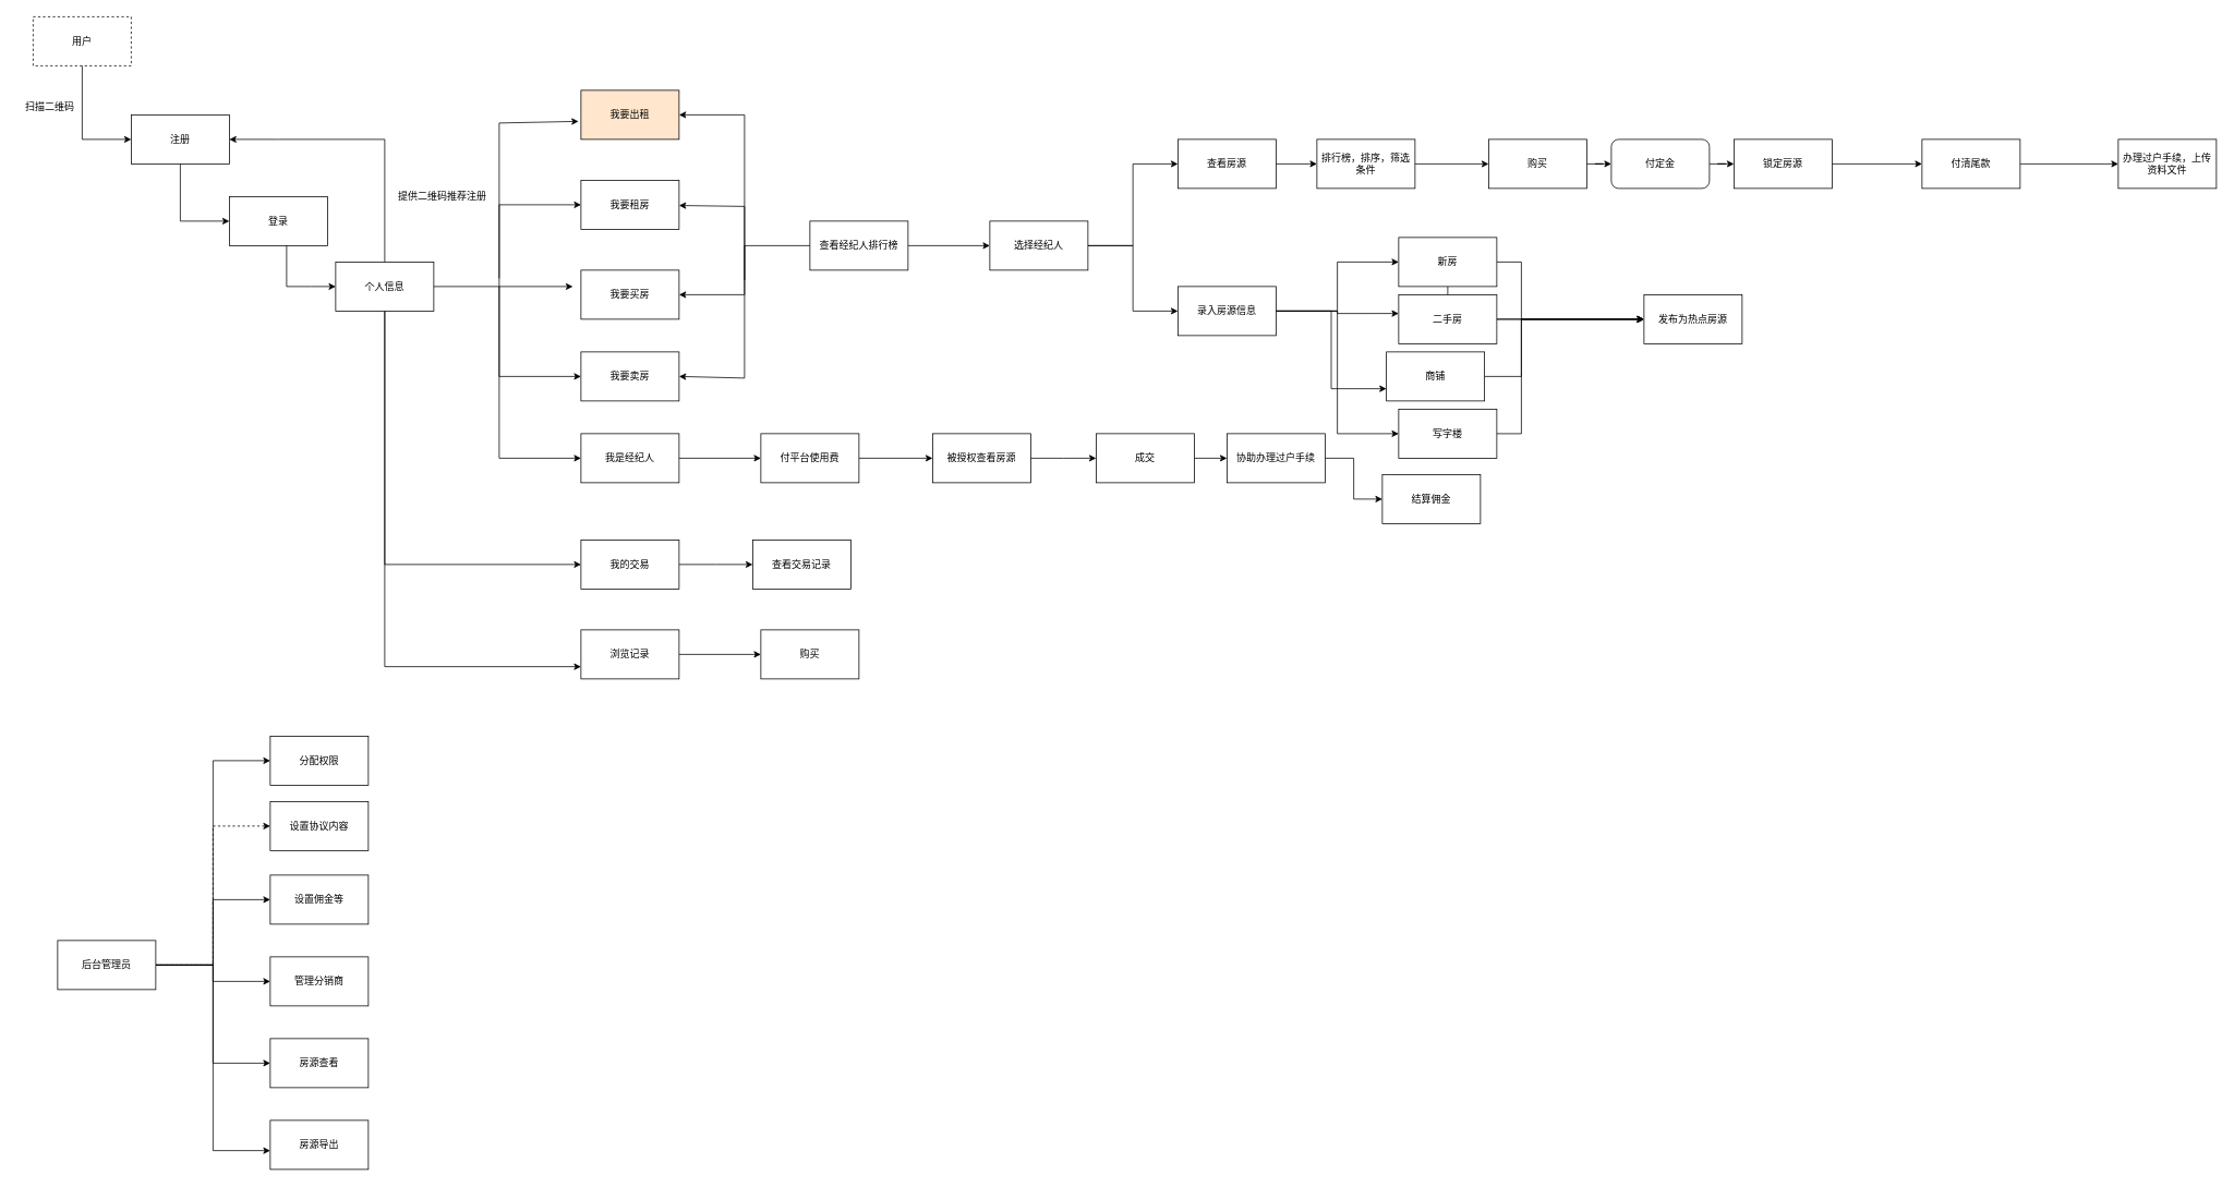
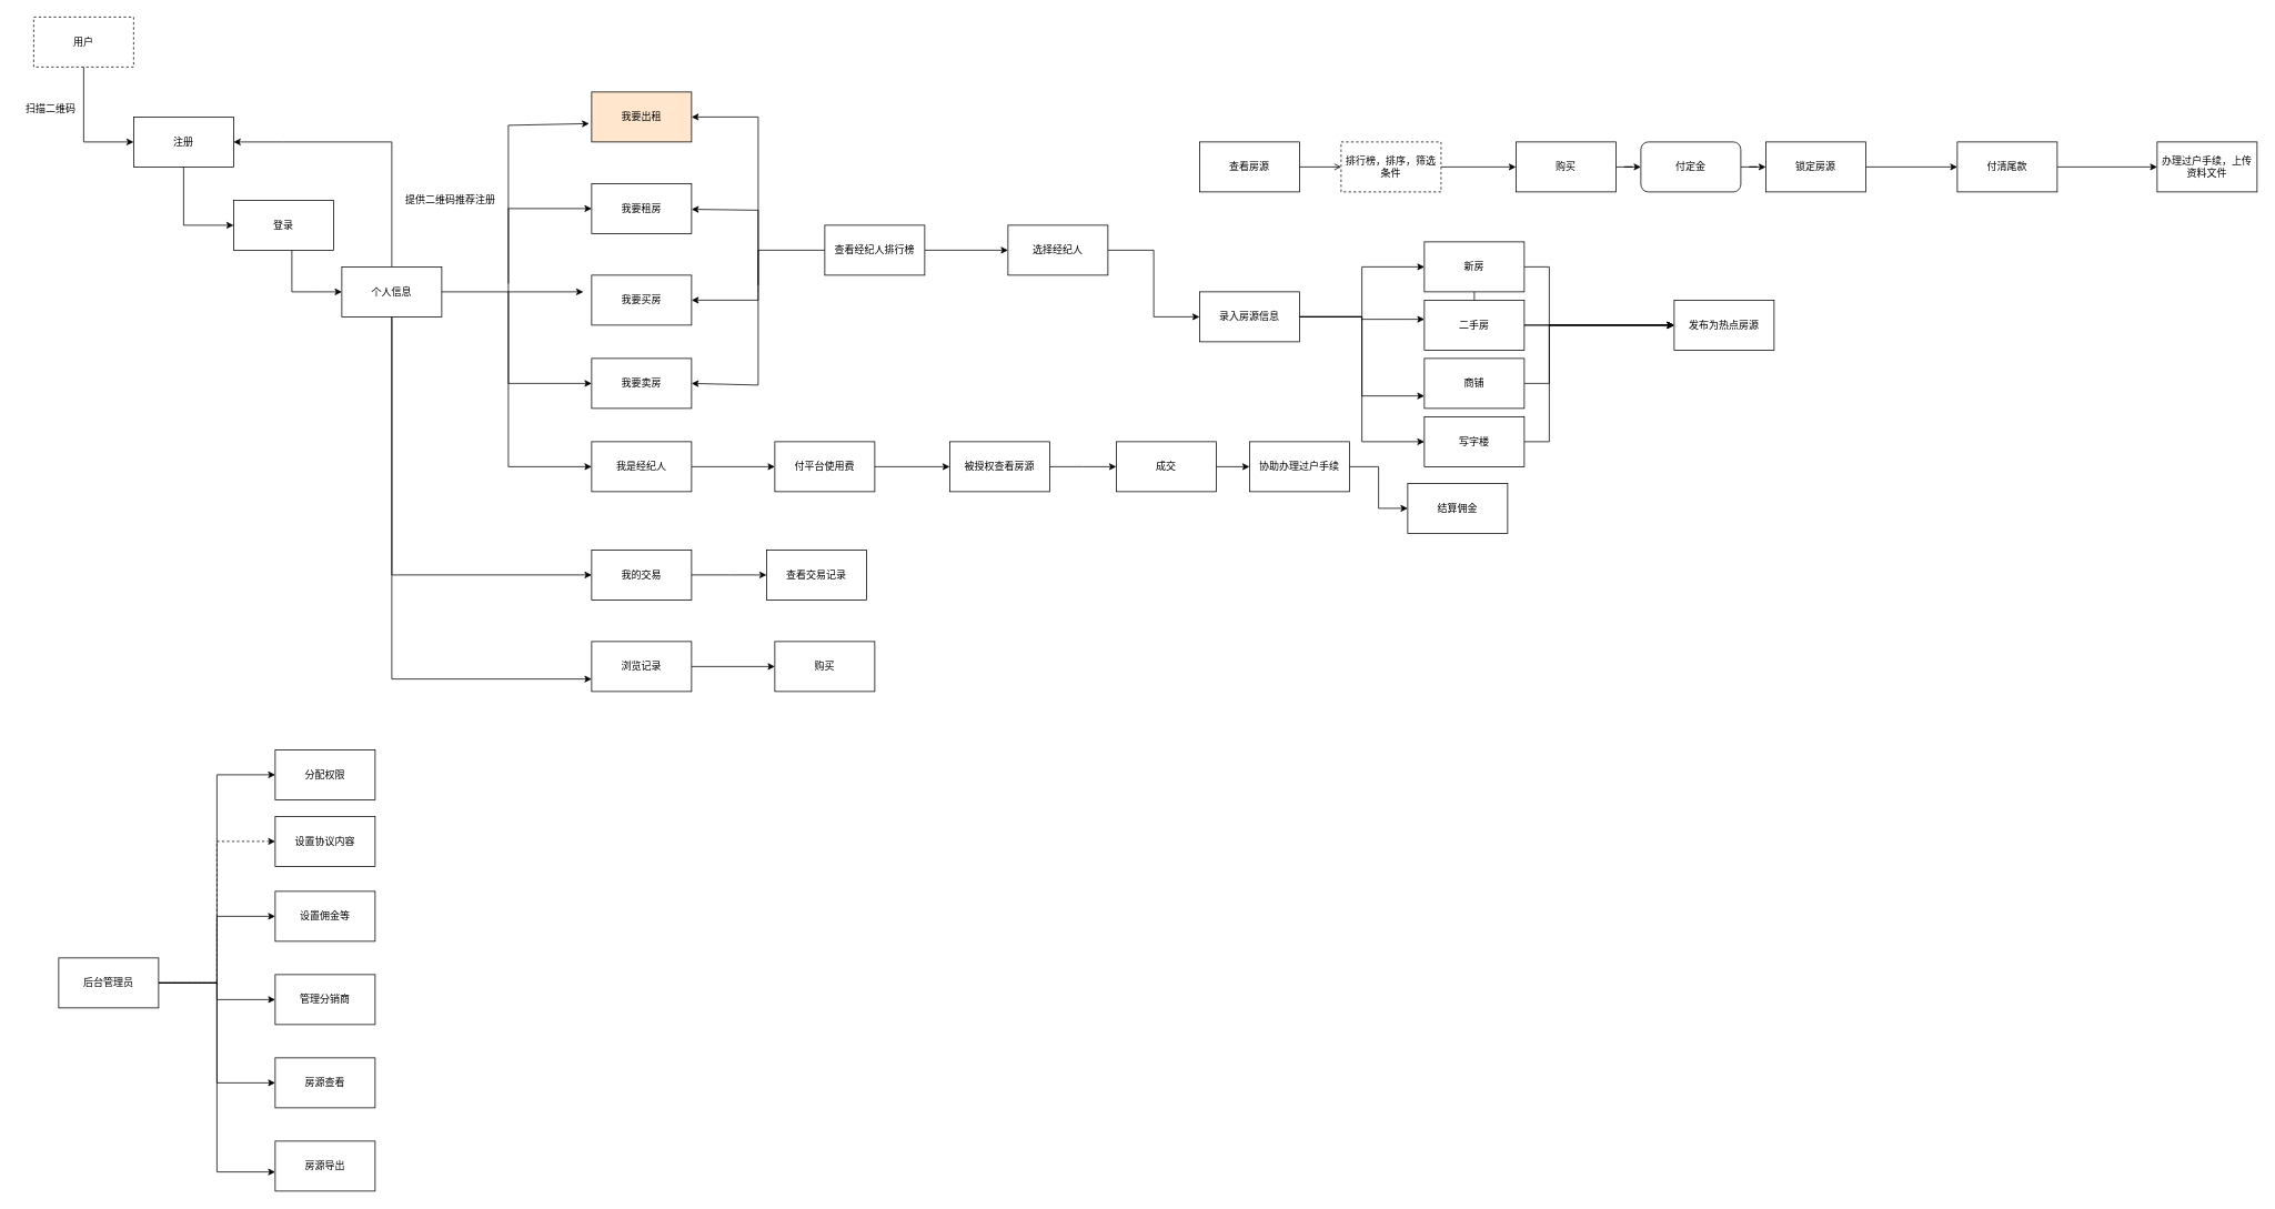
- <mxCell id="32" style="edgeStyle=orthogonalEdgeStyle;rounded=0;orthogonalLoop=1;jettySize=auto;html=1;entryX=0;entryY=0.5;entryDx=0;entryDy=0;" edge="1" parent="1" source="33" target="36"><mxGeometry relative="1" as="geometry" /></mxCell>
- <mxCell id="35" style="edgeStyle=orthogonalEdgeStyle;rounded=0;orthogonalLoop=1;jettySize=auto;html=1;entryX=0;entryY=0.5;entryDx=0;entryDy=0;" edge="1" parent="1" source="36" target="61"><mxGeometry relative="1" as="geometry" /></mxCell>
+ <mxCell id="35" style="edgeStyle=orthogonalEdgeStyle;rounded=0;orthogonalLoop=1;jettySize=auto;html=1;entryX=0;entryY=0.5;entryDx=0;entryDy=0;endArrow=open;" edge="1" parent="1" source="36" target="61"><mxGeometry relative="1" as="geometry" /></mxCell>
- <mxCell id="61" value="排行榜，排序，筛选条件" style="rounded=0;whiteSpace=wrap;html=1;" vertex="1" parent="1"><mxGeometry x="1610" y="170" width="120" height="60" as="geometry" /></mxCell>
+ <mxCell id="61" value="排行榜，排序，筛选条件" style="rounded=0;whiteSpace=wrap;html=1;dashed=1;" vertex="1" parent="1"><mxGeometry x="1610" y="170" width="120" height="60" as="geometry" /></mxCell>
- <mxCell id="58" value="商铺" style="rounded=0;whiteSpace=wrap;html=1;" vertex="1" parent="1"><mxGeometry x="1695" y="430" width="120" height="60" as="geometry" /></mxCell>
+ <mxCell id="58" value="商铺" style="rounded=0;whiteSpace=wrap;html=1;" vertex="1" parent="1"><mxGeometry x="1710" y="430" width="120" height="60" as="geometry" /></mxCell>
